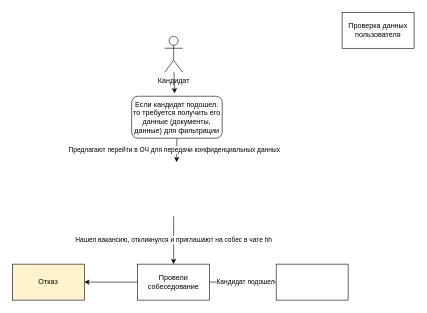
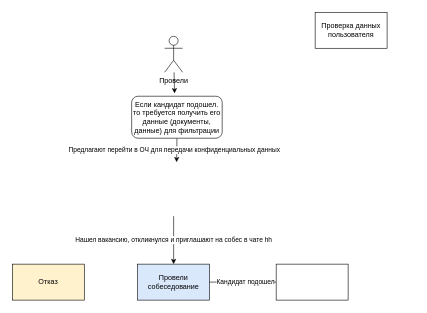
- <mxCell id="6" value="Проверка данных пользователя" style="rounded=0;whiteSpace=wrap;html=1;" vertex="1" parent="1"><mxGeometry x="570" y="20" width="120" height="60" as="geometry" /></mxCell>
+ <mxCell id="6" value="Проверка данных пользователя" style="rounded=0;whiteSpace=wrap;html=1;" vertex="1" parent="1"><mxGeometry x="525" y="20" width="120" height="60" as="geometry" /></mxCell>
- <mxCell id="2" value="&lt;div&gt;Кандидат&lt;/div&gt;&lt;div&gt;&lt;br&gt;&lt;/div&gt;" style="shape=umlActor;verticalLabelPosition=bottom;verticalAlign=top;html=1;outlineConnect=0;" vertex="1" parent="1"><mxGeometry x="274" y="60" width="30" height="60" as="geometry" /></mxCell>
+ <mxCell id="2" value="&lt;div&gt;Провели&lt;/div&gt;&lt;div&gt;&lt;br&gt;&lt;/div&gt;" style="shape=umlActor;verticalLabelPosition=bottom;verticalAlign=top;html=1;outlineConnect=0;" vertex="1" parent="1"><mxGeometry x="274" y="60" width="30" height="60" as="geometry" /></mxCell>
- <mxCell id="4" style="edgeStyle=orthogonalEdgeStyle;rounded=0;orthogonalLoop=1;jettySize=auto;html=1;exitX=0;exitY=0.5;exitDx=0;exitDy=0;" edge="1" parent="1" source="5" target="7"><mxGeometry relative="1" as="geometry" /></mxCell>
- <mxCell id="5" value="Провели собеседование" style="rounded=0;whiteSpace=wrap;html=1;" vertex="1" parent="1"><mxGeometry x="229" y="440" width="120" height="60" as="geometry" /></mxCell>
+ <mxCell id="5" value="Провели собеседование" style="rounded=0;whiteSpace=wrap;html=1;fillColor=#dae8fc;" vertex="1" parent="1"><mxGeometry x="229" y="440" width="120" height="60" as="geometry" /></mxCell>
